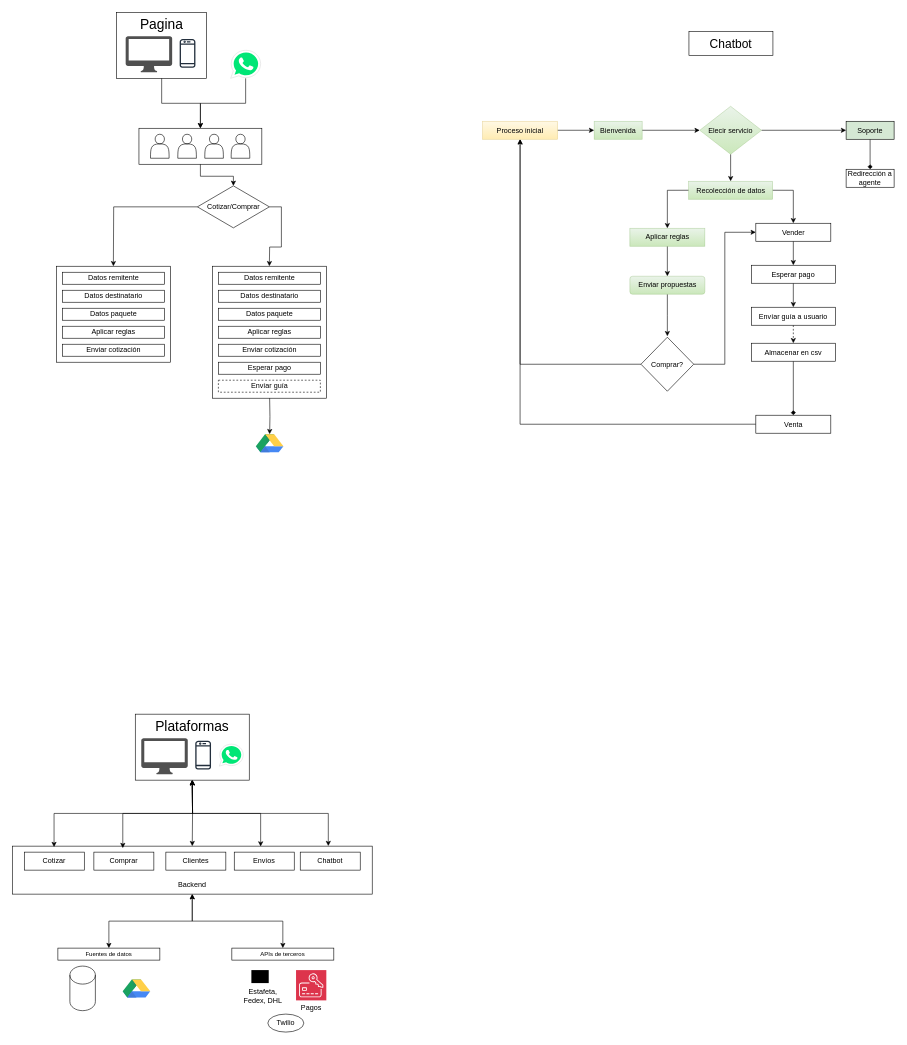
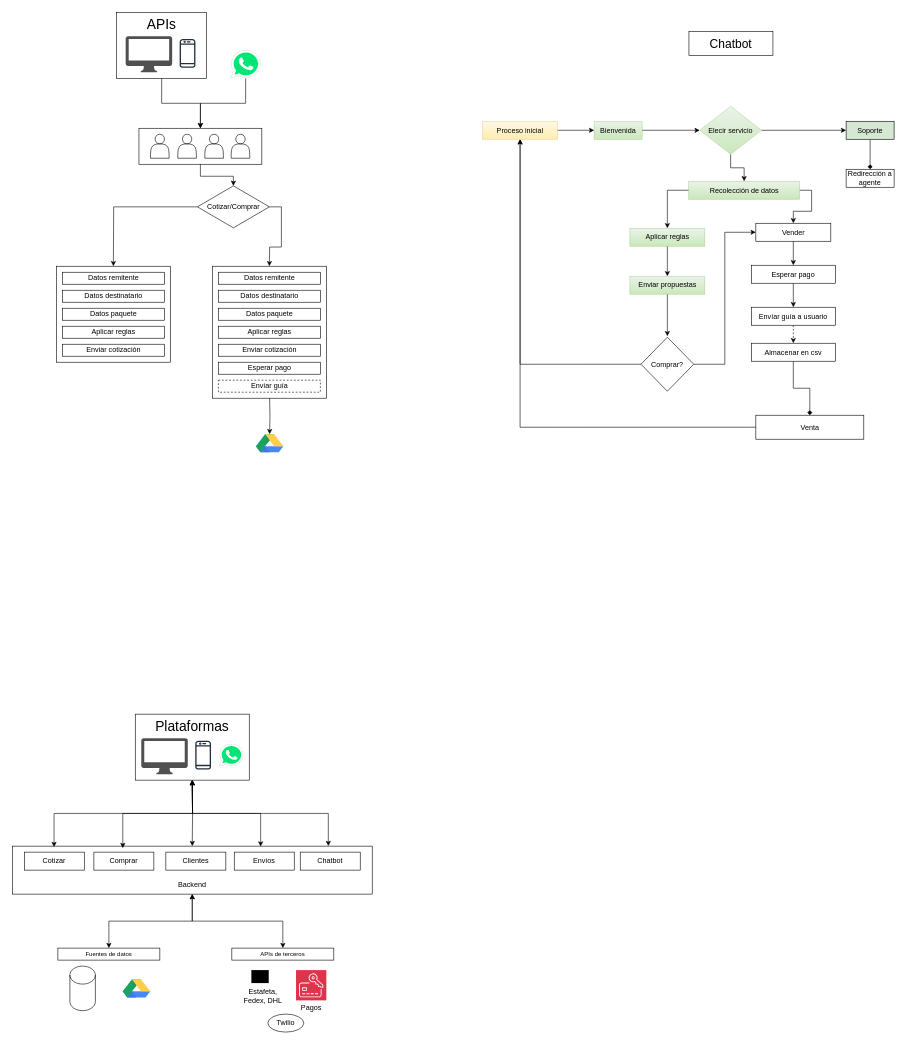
- <mxCell id="60" value="Pagina" style="text;html=1;align=center;verticalAlign=middle;whiteSpace=wrap;rounded=0;fontSize=23;" parent="57" vertex="1"><mxGeometry x="35" y="10" width="80" height="20" as="geometry" /></mxCell>
+ <mxCell id="60" value="APIs" style="text;html=1;align=center;verticalAlign=middle;whiteSpace=wrap;rounded=0;fontSize=23;" parent="57" vertex="1"><mxGeometry x="35" y="10" width="80" height="20" as="geometry" /></mxCell>
- <mxCell id="108" value="Recolección de datos" style="rounded=0;whiteSpace=wrap;html=1;fillColor=#d5e8d4;gradientColor=#97d077;strokeColor=#82b366;opacity=50;" parent="1" vertex="1"><mxGeometry x="1147.5" y="301.65" width="140" height="30" as="geometry" /></mxCell>
+ <mxCell id="108" value="Recolección de datos" style="rounded=0;whiteSpace=wrap;html=1;fillColor=#d5e8d4;gradientColor=#97d077;strokeColor=#82b366;opacity=50;" parent="1" vertex="1"><mxGeometry x="1147.5" y="301.65" width="185" height="30" as="geometry" /></mxCell>
- <mxCell id="113" value="Enviar propuestas" style="whiteSpace=wrap;html=1;opacity=50;fillColor=#d5e8d4;gradientColor=#97d077;strokeColor=#82b366;rounded=1;" parent="1" vertex="1"><mxGeometry x="1049.5" y="460" width="125" height="30" as="geometry" /></mxCell>
+ <mxCell id="113" value="Enviar propuestas" style="rounded=0;whiteSpace=wrap;html=1;opacity=50;fillColor=#d5e8d4;gradientColor=#97d077;strokeColor=#82b366;" parent="1" vertex="1"><mxGeometry x="1049.5" y="460" width="125" height="30" as="geometry" /></mxCell>
- <mxCell id="89" value="Venta" style="rounded=0;whiteSpace=wrap;html=1;" parent="1" vertex="1"><mxGeometry x="1259.5" y="691.65" width="125" height="30" as="geometry" /></mxCell>
+ <mxCell id="89" value="Venta" style="rounded=0;whiteSpace=wrap;html=1;" parent="1" vertex="1"><mxGeometry x="1259.5" y="691.65" width="180" height="40" as="geometry" /></mxCell>
